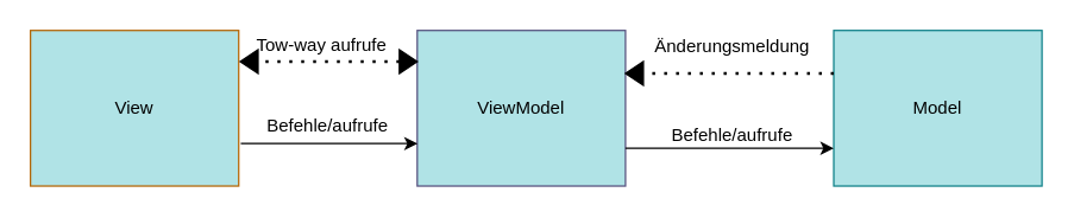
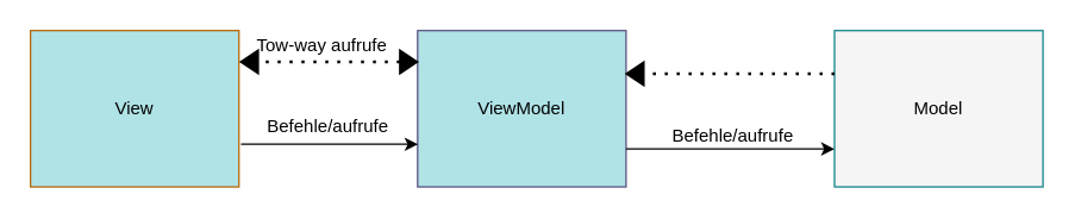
- <mxCell id="15" value="Änderungsmeldung" style="text;html=1;strokeColor=none;fillColor=none;align=center;verticalAlign=middle;whiteSpace=wrap;rounded=0;" vertex="1" parent="1"><mxGeometry x="472" y="21" width="40" height="20" as="geometry" /></mxCell>
- <mxCell id="4" value="Model" style="rounded=0;whiteSpace=wrap;html=1;fillColor=#b0e3e6;strokeColor=#0e8088;" vertex="1" parent="1"><mxGeometry x="560" y="20" width="140" height="105" as="geometry" /></mxCell>
+ <mxCell id="4" value="Model" style="rounded=0;whiteSpace=wrap;html=1;fillColor=#f5f5f5;strokeColor=#0e8088;" vertex="1" parent="1"><mxGeometry x="560" y="20" width="140" height="105" as="geometry" /></mxCell>
